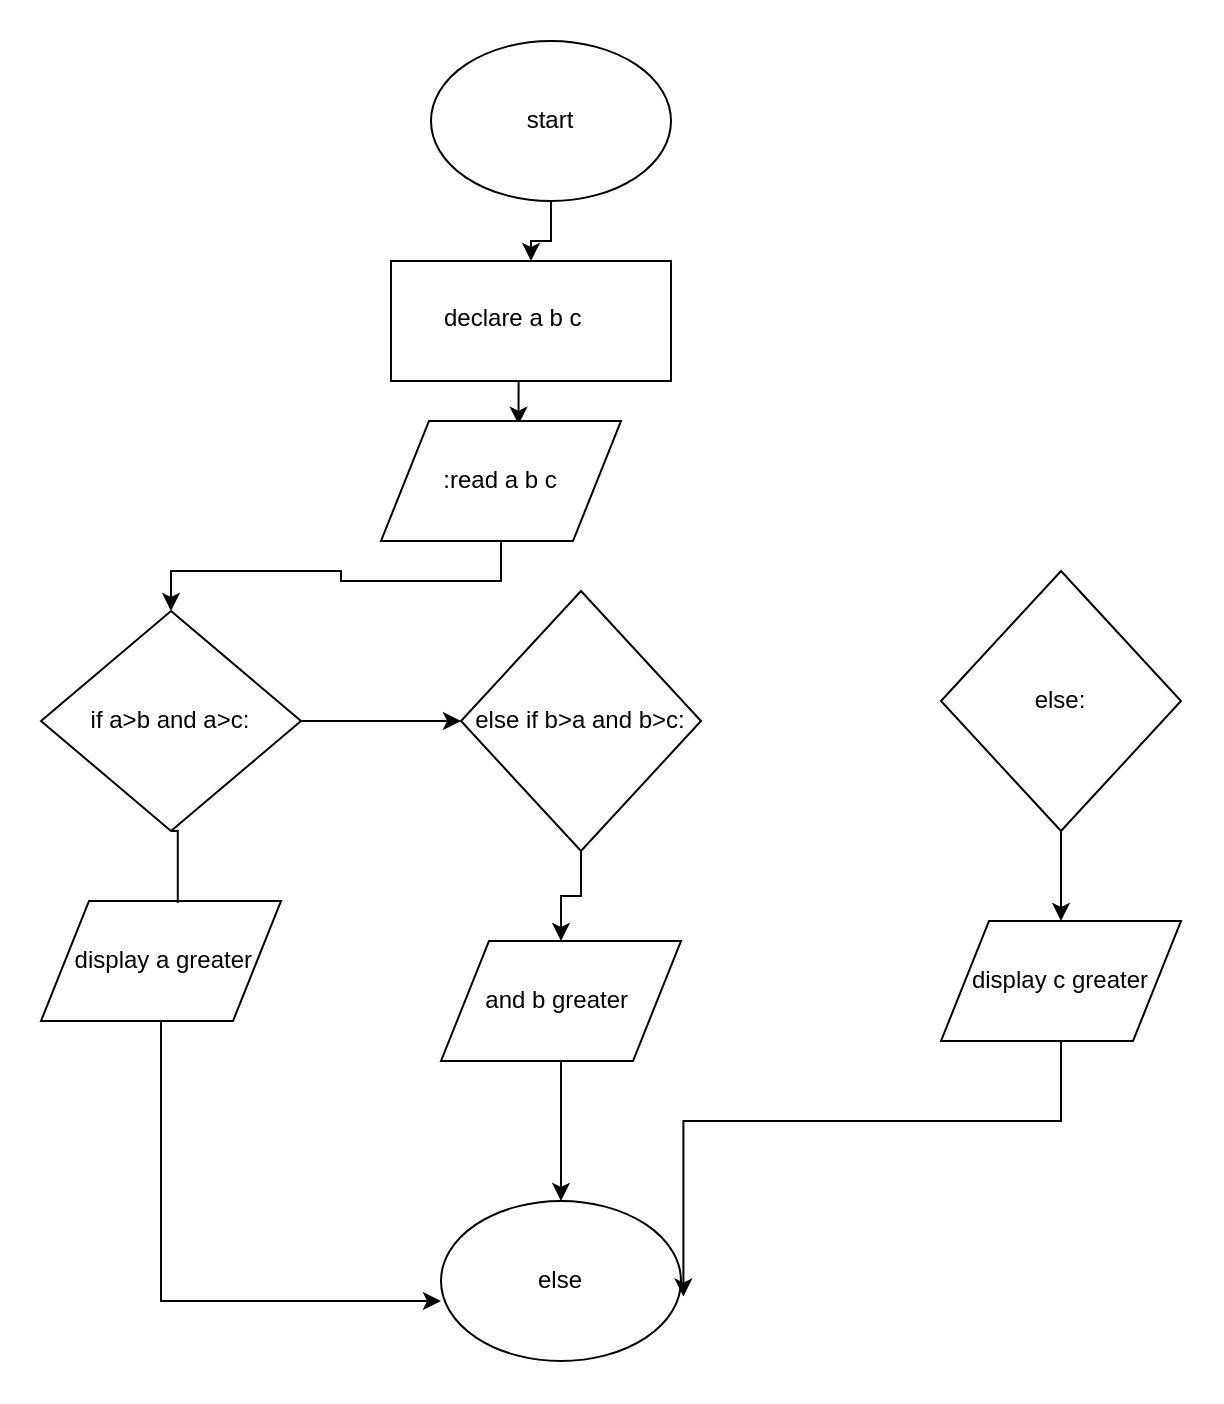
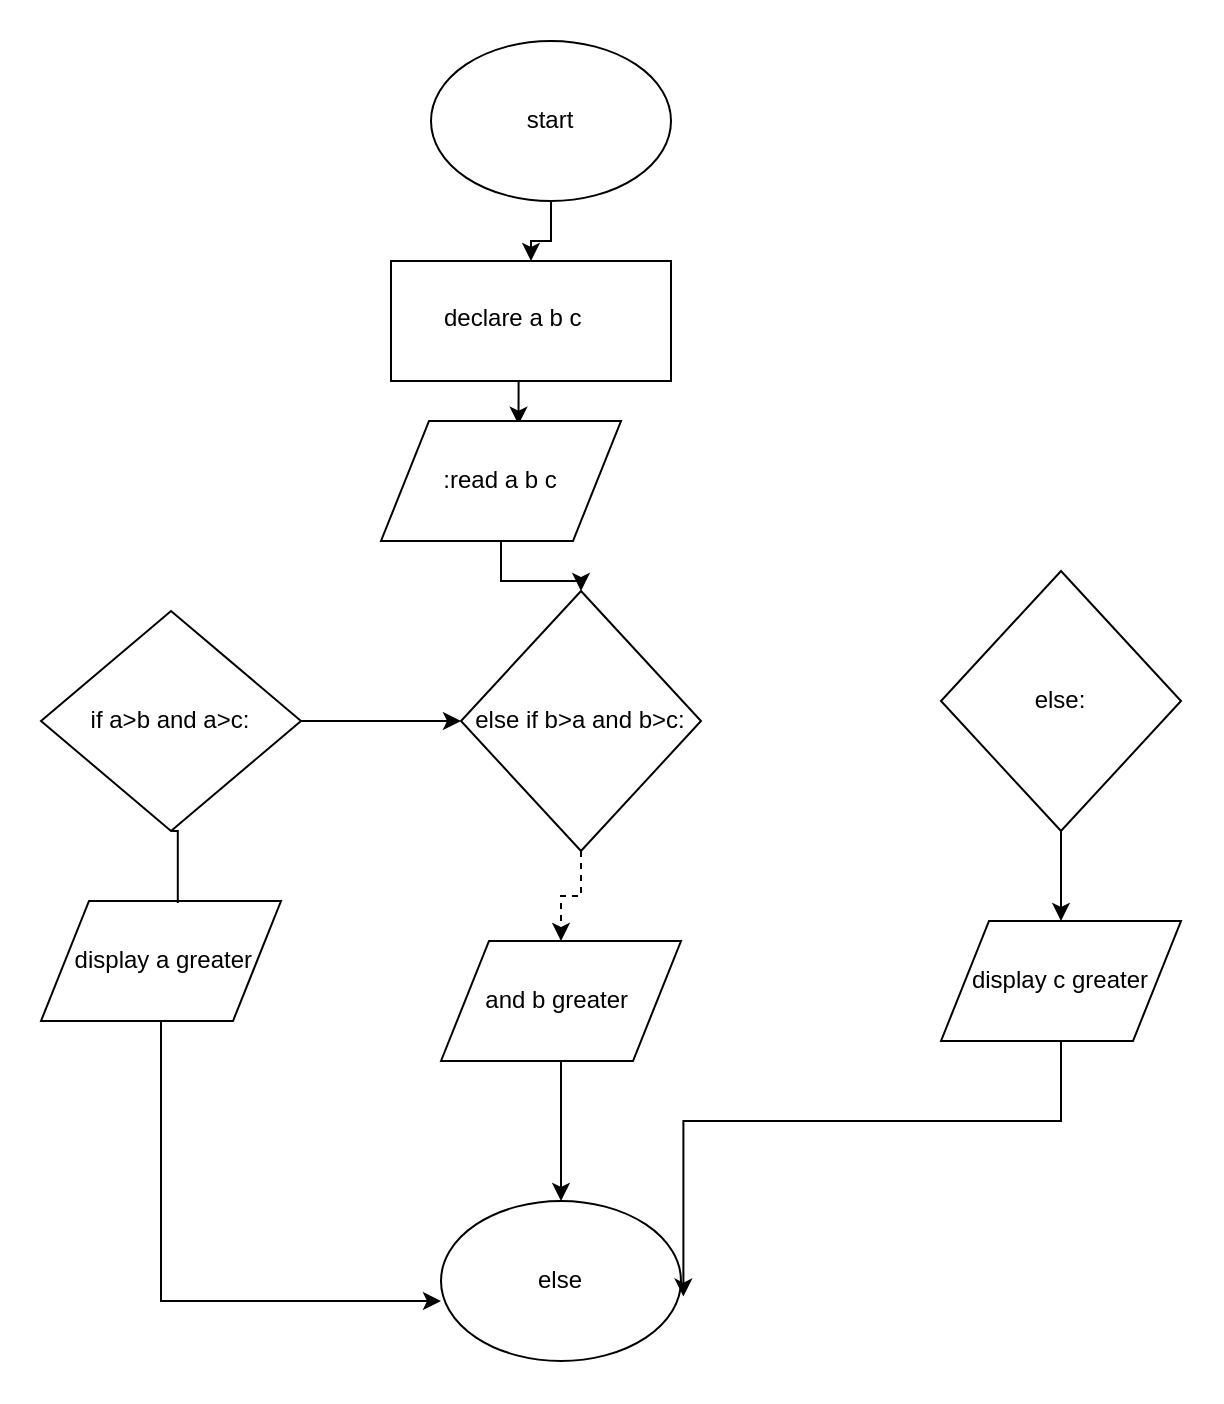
- <mxCell id="6" style="edgeStyle=orthogonalEdgeStyle;rounded=0;orthogonalLoop=1;jettySize=auto;html=1;exitX=0.5;exitY=1;exitDx=0;exitDy=0;" edge="1" parent="1" source="7" target="14"><mxGeometry relative="1" as="geometry" /></mxCell>
+ <mxCell id="6" style="edgeStyle=orthogonalEdgeStyle;rounded=0;orthogonalLoop=1;jettySize=auto;html=1;exitX=0.5;exitY=1;exitDx=0;exitDy=0;entryX=0.5;entryY=0;entryDx=0;entryDy=0;" edge="1" parent="1" source="7" target="16"><mxGeometry relative="1" as="geometry" /></mxCell>
- <mxCell id="15" style="edgeStyle=orthogonalEdgeStyle;rounded=0;orthogonalLoop=1;jettySize=auto;html=1;exitX=0.5;exitY=1;exitDx=0;exitDy=0;" edge="1" parent="1" source="16" target="20"><mxGeometry relative="1" as="geometry" /></mxCell>
+ <mxCell id="15" style="edgeStyle=orthogonalEdgeStyle;rounded=0;orthogonalLoop=1;jettySize=auto;html=1;exitX=0.5;exitY=1;exitDx=0;exitDy=0;dashed=1;" edge="1" parent="1" source="16" target="20"><mxGeometry relative="1" as="geometry" /></mxCell>
